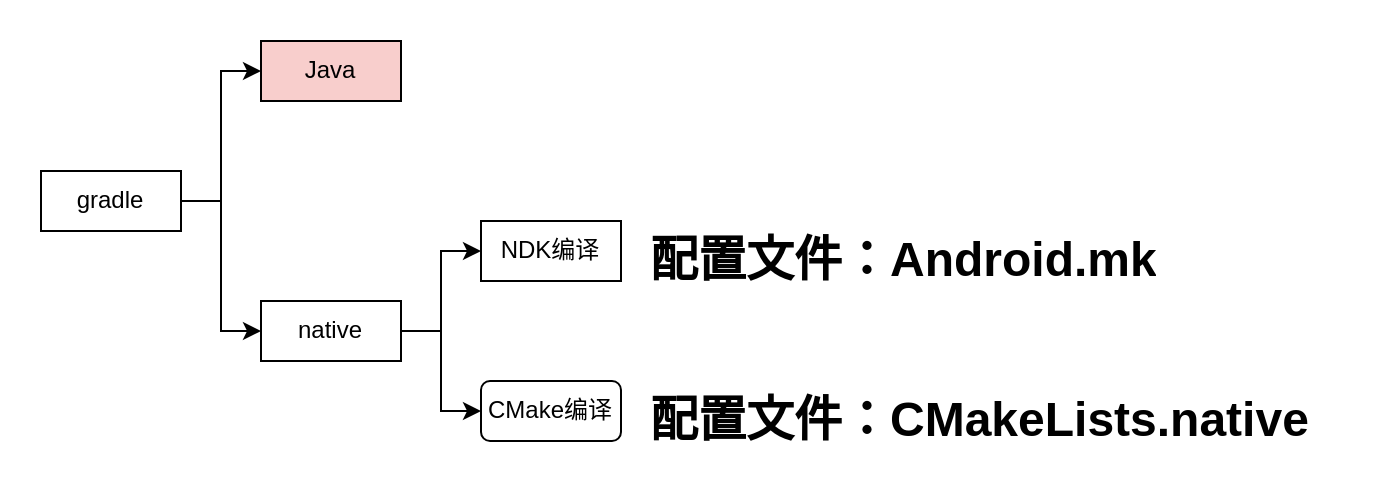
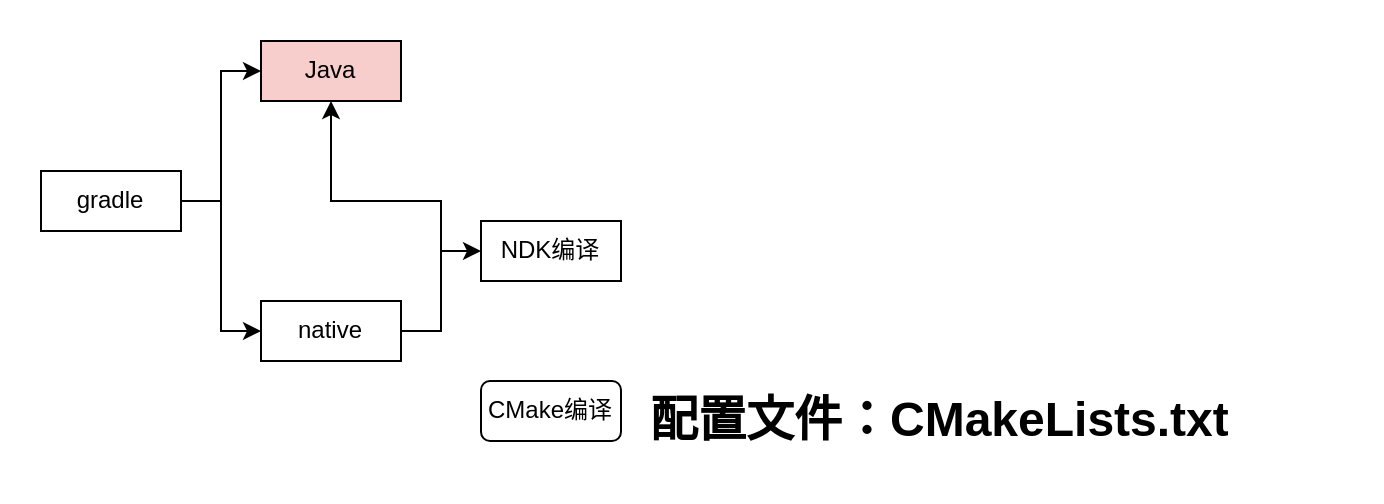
- <mxCell id="12" value="&lt;h1&gt;配置文件：Android.mk&lt;/h1&gt;&lt;div&gt;&lt;br&gt;&lt;/div&gt;" style="text;html=1;strokeColor=none;fillColor=none;spacing=5;spacingTop=-20;whiteSpace=wrap;overflow=hidden;rounded=0;" vertex="1" parent="1"><mxGeometry x="320" y="110" width="350" height="40" as="geometry" /></mxCell>
- <mxCell id="11" value="&lt;h1&gt;配置文件：CMakeLists.native&lt;/h1&gt;" style="text;html=1;strokeColor=none;fillColor=none;spacing=5;spacingTop=-20;whiteSpace=wrap;overflow=hidden;rounded=0;" vertex="1" parent="1"><mxGeometry x="320" y="190" width="350" height="40" as="geometry" /></mxCell>
+ <mxCell id="11" value="&lt;h1&gt;配置文件：CMakeLists.txt&lt;/h1&gt;" style="text;html=1;strokeColor=none;fillColor=none;spacing=5;spacingTop=-20;whiteSpace=wrap;overflow=hidden;rounded=0;" vertex="1" parent="1"><mxGeometry x="320" y="190" width="350" height="40" as="geometry" /></mxCell>
- <mxCell id="7" style="edgeStyle=orthogonalEdgeStyle;rounded=0;orthogonalLoop=1;jettySize=auto;html=1;exitX=1;exitY=0.5;exitDx=0;exitDy=0;entryX=0;entryY=0.5;entryDx=0;entryDy=0;" edge="1" parent="1" source="8" target="10"><mxGeometry relative="1" as="geometry" /></mxCell>
+ <mxCell id="7" style="edgeStyle=orthogonalEdgeStyle;rounded=0;orthogonalLoop=1;jettySize=auto;html=1;exitX=1;exitY=0.5;exitDx=0;exitDy=0;" edge="1" parent="1" source="8" target="5"><mxGeometry relative="1" as="geometry" /></mxCell>
